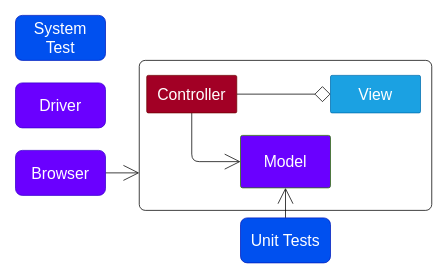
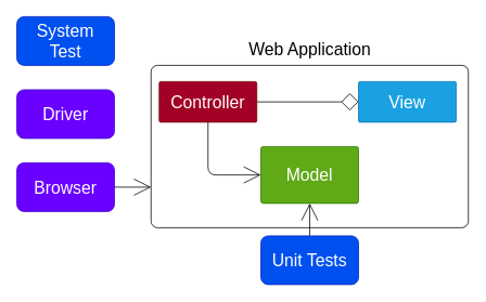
+ <mxCell id="10" value="Web Application" style="text;html=1;strokeColor=none;fillColor=none;align=center;verticalAlign=middle;whiteSpace=wrap;rounded=0;fontSize=21;" vertex="1" parent="1"><mxGeometry x="237.5" y="50" width="285" height="20" as="geometry" /></mxCell>
- <mxCell id="5" value="Model" style="rounded=1;whiteSpace=wrap;html=1;arcSize=4;fontSize=21;fillColor=#6a00ff;strokeColor=#2D7600;fontColor=#ffffff;" vertex="1" parent="1"><mxGeometry x="320" y="180" width="120" height="70" as="geometry" /></mxCell>
+ <mxCell id="5" value="Model" style="rounded=1;whiteSpace=wrap;html=1;arcSize=4;fontSize=21;fillColor=#60a917;strokeColor=#2D7600;fontColor=#ffffff;" vertex="1" parent="1"><mxGeometry x="320" y="180" width="120" height="70" as="geometry" /></mxCell>
